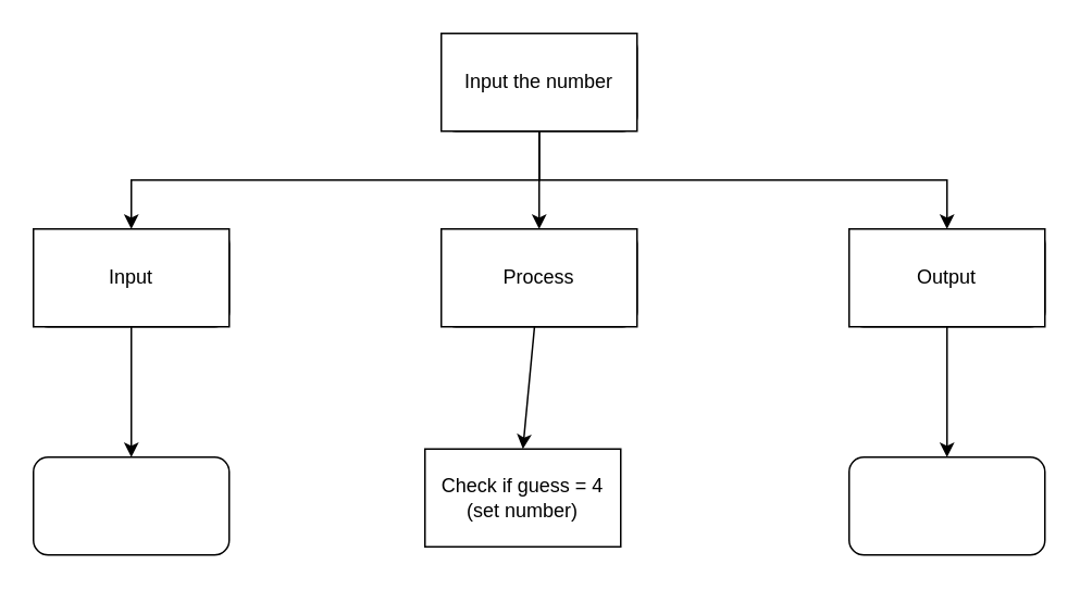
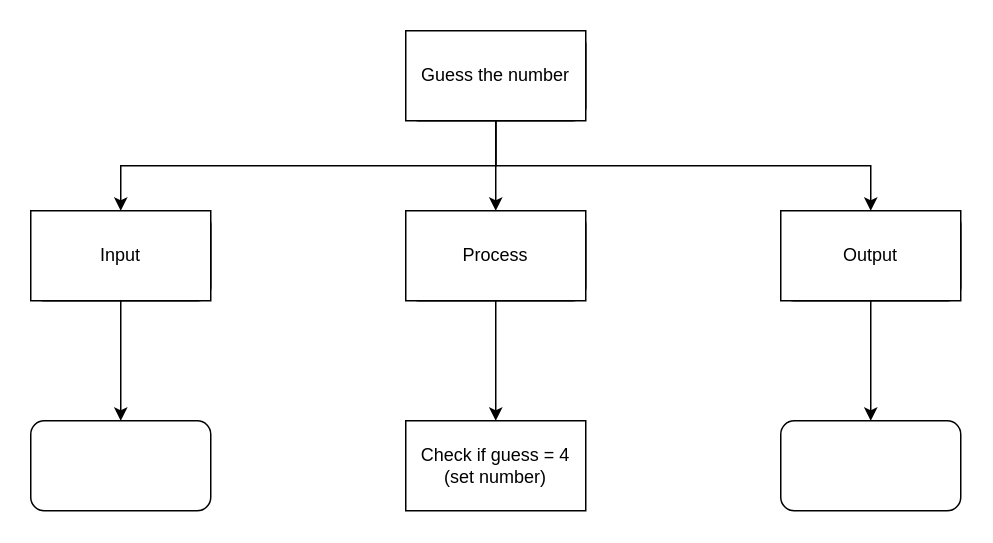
- <mxCell id="17" value="Input the number" style="rounded=0;whiteSpace=wrap;html=1;" vertex="1" parent="1"><mxGeometry x="270" y="20" width="120" height="60" as="geometry" /></mxCell>
+ <mxCell id="17" value="Guess the number" style="rounded=0;whiteSpace=wrap;html=1;" vertex="1" parent="1"><mxGeometry x="270" y="20" width="120" height="60" as="geometry" /></mxCell>
- <mxCell id="18" value="Check if guess = 4 (set number)" style="rounded=0;whiteSpace=wrap;html=1;" vertex="1" parent="1"><mxGeometry x="260" y="275" width="120" height="60" as="geometry" /></mxCell>
+ <mxCell id="18" value="Check if guess = 4 (set number)" style="rounded=0;whiteSpace=wrap;html=1;" vertex="1" parent="1"><mxGeometry x="270" y="280" width="120" height="60" as="geometry" /></mxCell>
